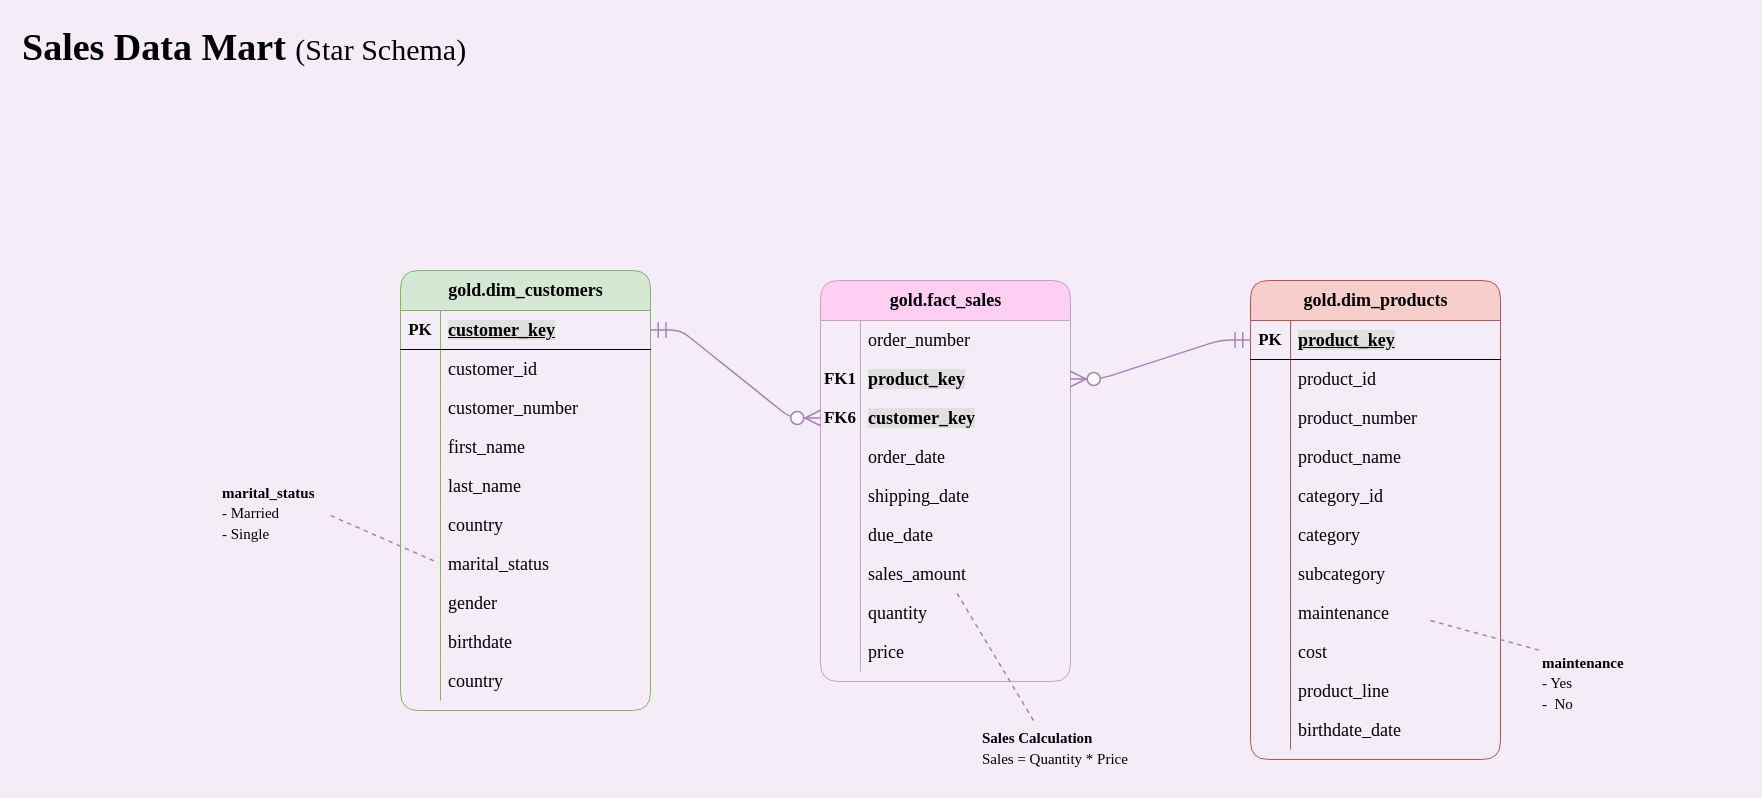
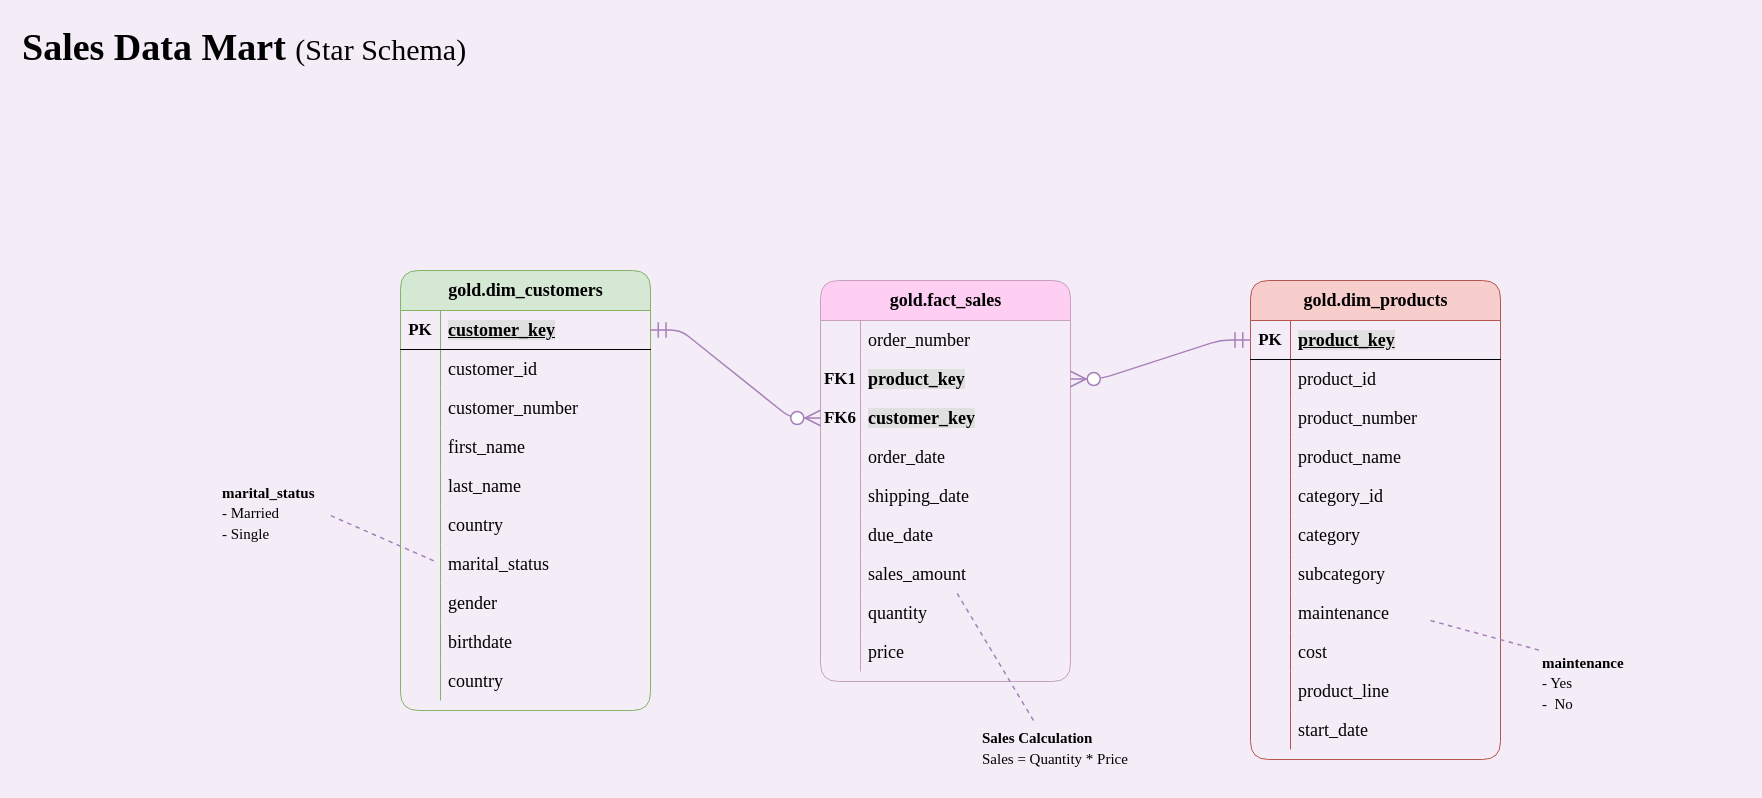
- <mxCell id="67" value="birthdate_date" style="shape=partialRectangle;connectable=0;fillColor=none;top=0;left=0;bottom=0;right=0;align=left;spacingLeft=6;overflow=hidden;whiteSpace=wrap;html=1;rounded=1;fontStyle=0;fontSize=18;fontFamily=Poppins;fontSource=https%3A%2F%2Ffonts.googleapis.com%2Fcss%3Ffamily%3DPoppins;" parent="65" vertex="1"><mxGeometry x="40" width="210" height="39" as="geometry"><mxRectangle width="210" height="39" as="alternateBounds" /></mxGeometry></mxCell>
+ <mxCell id="67" value="start_date" style="shape=partialRectangle;connectable=0;fillColor=none;top=0;left=0;bottom=0;right=0;align=left;spacingLeft=6;overflow=hidden;whiteSpace=wrap;html=1;rounded=1;fontStyle=0;fontSize=18;fontFamily=Poppins;fontSource=https%3A%2F%2Ffonts.googleapis.com%2Fcss%3Ffamily%3DPoppins;" parent="65" vertex="1"><mxGeometry x="40" width="210" height="39" as="geometry"><mxRectangle width="210" height="39" as="alternateBounds" /></mxGeometry></mxCell>
